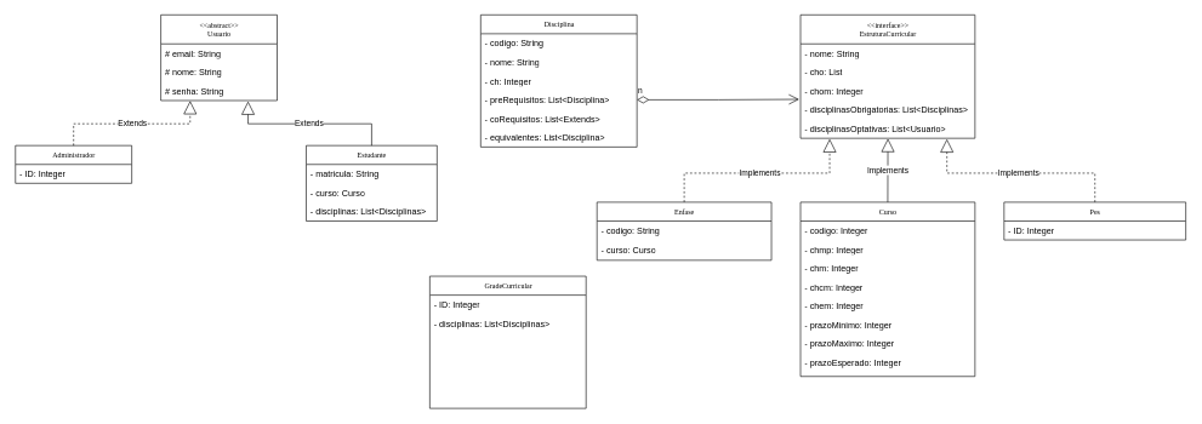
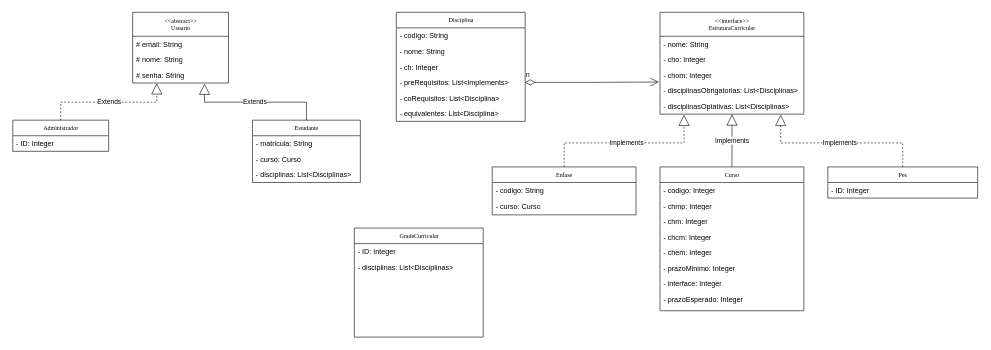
- <mxCell id="40" value="- cho: List" style="text;html=1;strokeColor=none;fillColor=none;align=left;verticalAlign=top;spacingLeft=4;spacingRight=4;whiteSpace=wrap;overflow=hidden;rotatable=0;points=[[0,0.5],[1,0.5]];portConstraint=eastwest;" vertex="1" parent="38"><mxGeometry y="66" width="240" height="26" as="geometry" /></mxCell>
+ <mxCell id="40" value="- cho: Integer" style="text;html=1;strokeColor=none;fillColor=none;align=left;verticalAlign=top;spacingLeft=4;spacingRight=4;whiteSpace=wrap;overflow=hidden;rotatable=0;points=[[0,0.5],[1,0.5]];portConstraint=eastwest;" vertex="1" parent="38"><mxGeometry y="66" width="240" height="26" as="geometry" /></mxCell>
- <mxCell id="25" value="- preRequisitos: List&amp;lt;Disciplina&amp;gt;" style="text;html=1;strokeColor=none;fillColor=none;align=left;verticalAlign=top;spacingLeft=4;spacingRight=4;whiteSpace=wrap;overflow=hidden;rotatable=0;points=[[0,0.5],[1,0.5]];portConstraint=eastwest;" parent="21" vertex="1"><mxGeometry y="104" width="215" height="26" as="geometry" /></mxCell>
+ <mxCell id="25" value="- preRequisitos: List&amp;lt;Implements&amp;gt;" style="text;html=1;strokeColor=none;fillColor=none;align=left;verticalAlign=top;spacingLeft=4;spacingRight=4;whiteSpace=wrap;overflow=hidden;rotatable=0;points=[[0,0.5],[1,0.5]];portConstraint=eastwest;" parent="21" vertex="1"><mxGeometry y="104" width="215" height="26" as="geometry" /></mxCell>
- <mxCell id="26" value="- coRequisitos: List&amp;lt;Extends&amp;gt;" style="text;html=1;strokeColor=none;fillColor=none;align=left;verticalAlign=top;spacingLeft=4;spacingRight=4;whiteSpace=wrap;overflow=hidden;rotatable=0;points=[[0,0.5],[1,0.5]];portConstraint=eastwest;" parent="21" vertex="1"><mxGeometry y="130" width="215" height="26" as="geometry" /></mxCell>
+ <mxCell id="26" value="- coRequisitos: List&amp;lt;Disciplina&amp;gt;" style="text;html=1;strokeColor=none;fillColor=none;align=left;verticalAlign=top;spacingLeft=4;spacingRight=4;whiteSpace=wrap;overflow=hidden;rotatable=0;points=[[0,0.5],[1,0.5]];portConstraint=eastwest;" parent="21" vertex="1"><mxGeometry y="130" width="215" height="26" as="geometry" /></mxCell>
- <mxCell id="43" value="- disciplinasOptativas: List&amp;lt;Usuario&amp;gt;" style="text;html=1;strokeColor=none;fillColor=none;align=left;verticalAlign=top;spacingLeft=4;spacingRight=4;whiteSpace=wrap;overflow=hidden;rotatable=0;points=[[0,0.5],[1,0.5]];portConstraint=eastwest;" vertex="1" parent="38"><mxGeometry y="144" width="240" height="26" as="geometry" /></mxCell>
+ <mxCell id="43" value="- disciplinasOptativas: List&amp;lt;Disciplinas&amp;gt;" style="text;html=1;strokeColor=none;fillColor=none;align=left;verticalAlign=top;spacingLeft=4;spacingRight=4;whiteSpace=wrap;overflow=hidden;rotatable=0;points=[[0,0.5],[1,0.5]];portConstraint=eastwest;" vertex="1" parent="38"><mxGeometry y="144" width="240" height="26" as="geometry" /></mxCell>
- <mxCell id="13" value="- prazoMaximo: Integer" style="text;html=1;strokeColor=none;fillColor=none;align=left;verticalAlign=top;spacingLeft=4;spacingRight=4;whiteSpace=wrap;overflow=hidden;rotatable=0;points=[[0,0.5],[1,0.5]];portConstraint=eastwest;" parent="6" vertex="1"><mxGeometry y="182" width="240" height="26" as="geometry" /></mxCell>
+ <mxCell id="13" value="- interface: Integer" style="text;html=1;strokeColor=none;fillColor=none;align=left;verticalAlign=top;spacingLeft=4;spacingRight=4;whiteSpace=wrap;overflow=hidden;rotatable=0;points=[[0,0.5],[1,0.5]];portConstraint=eastwest;" parent="6" vertex="1"><mxGeometry y="182" width="240" height="26" as="geometry" /></mxCell>
